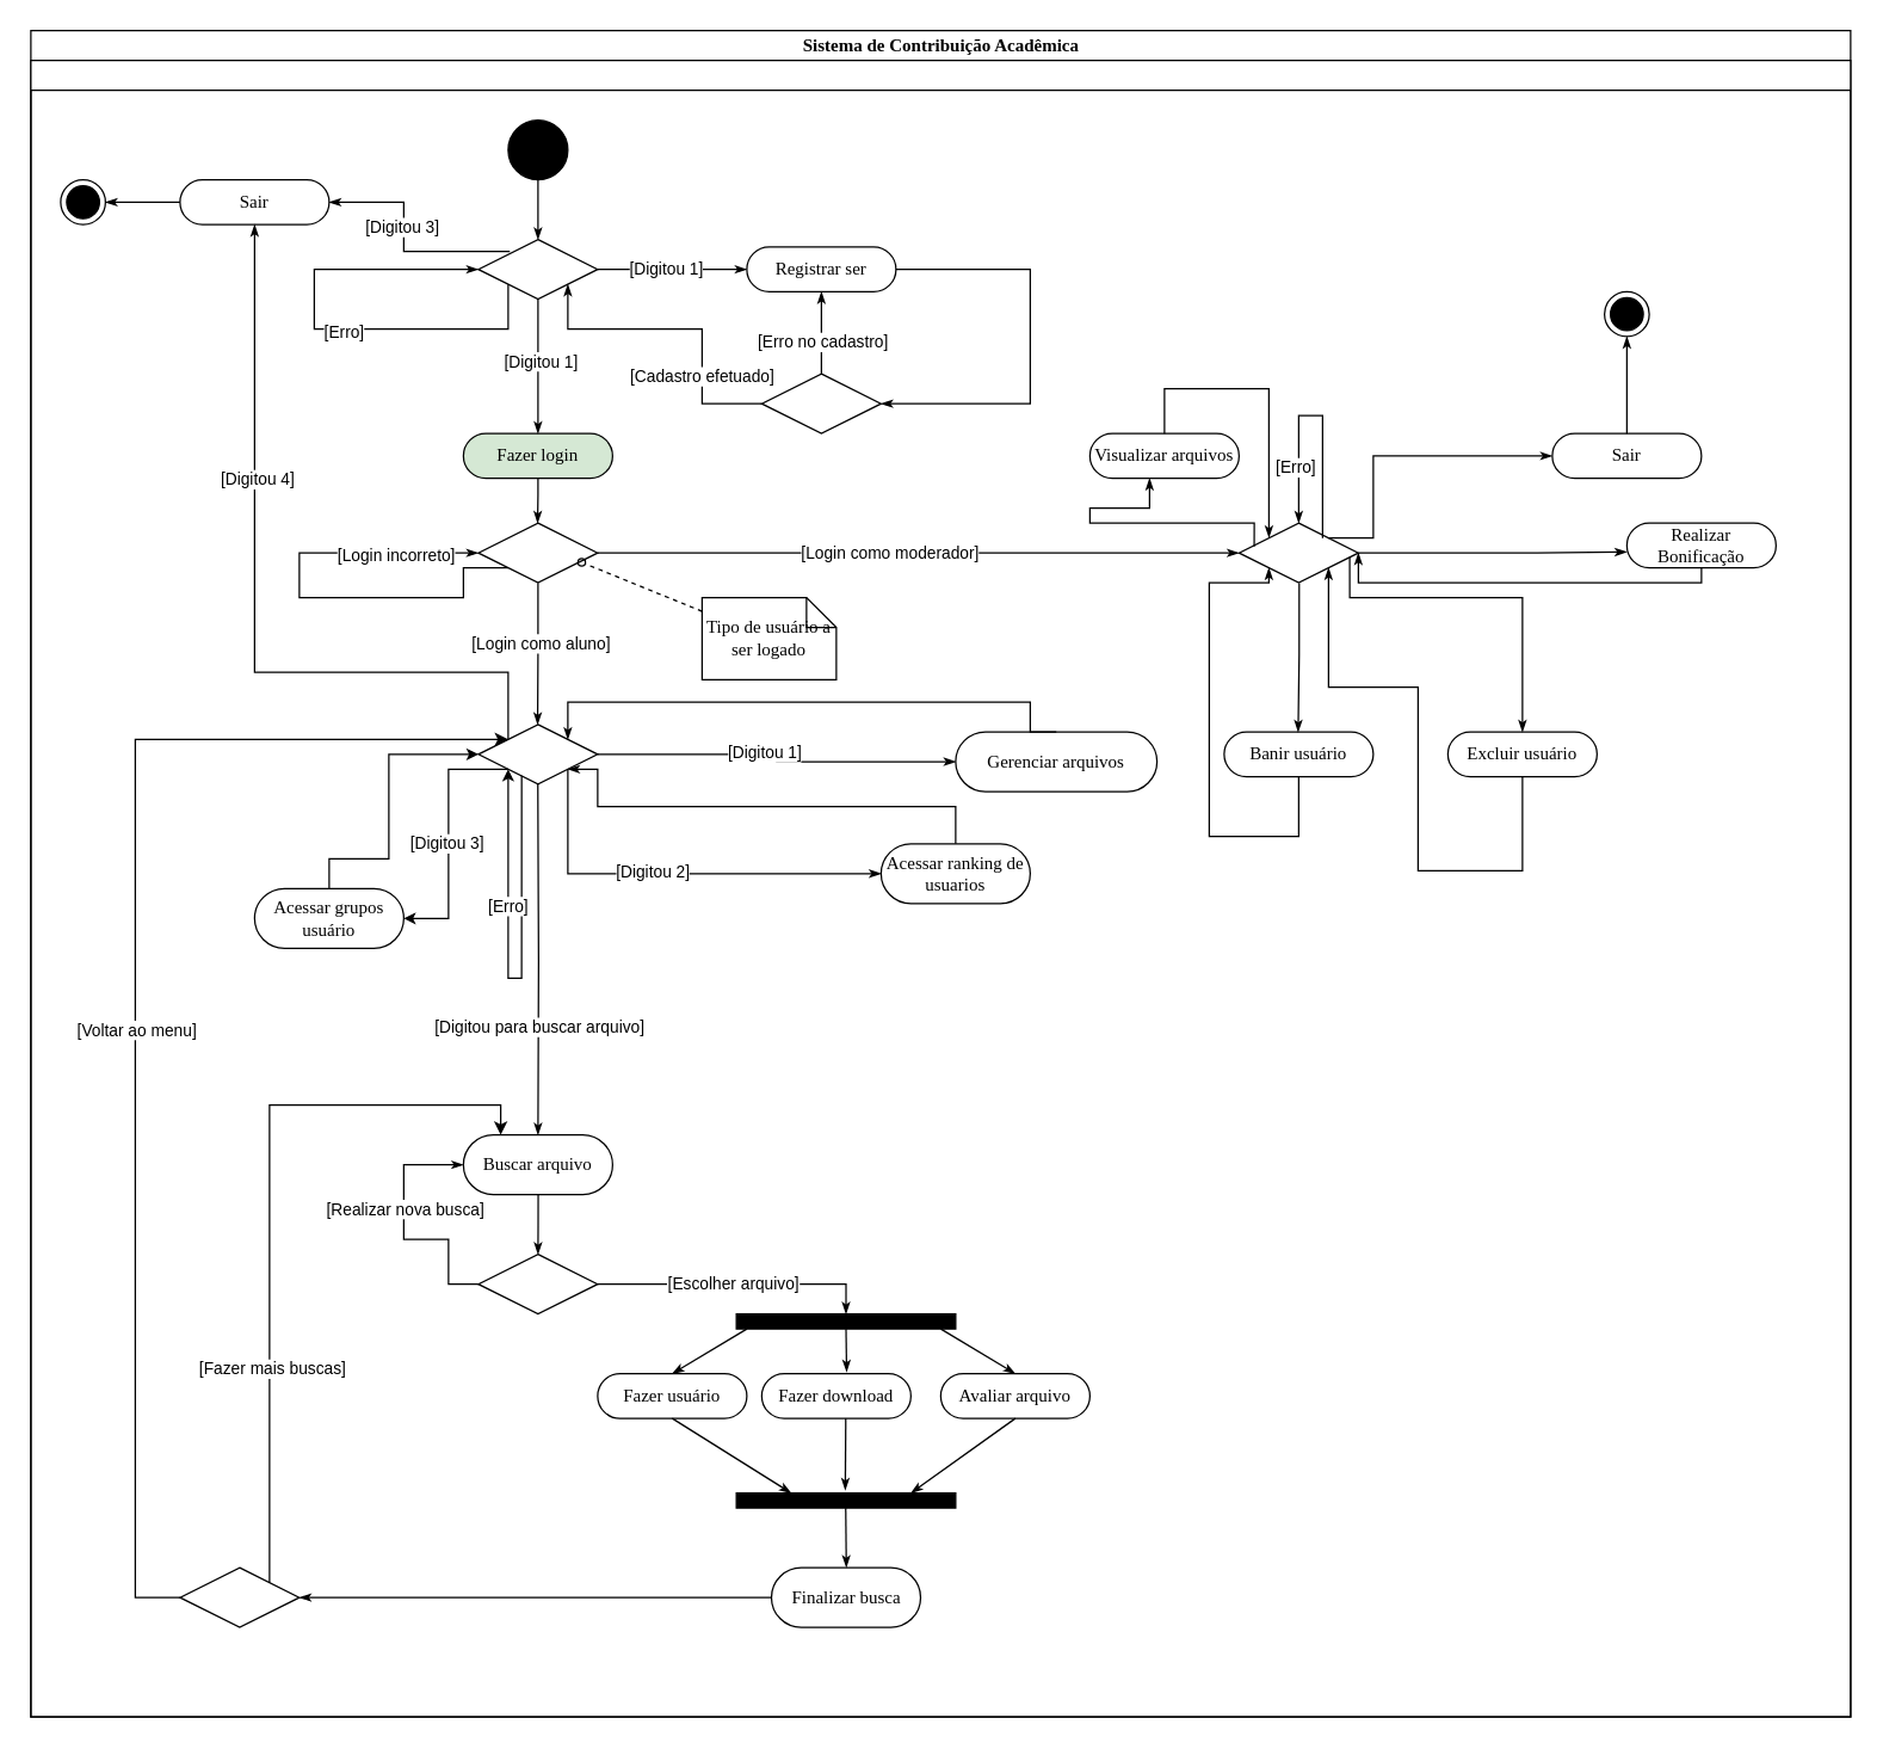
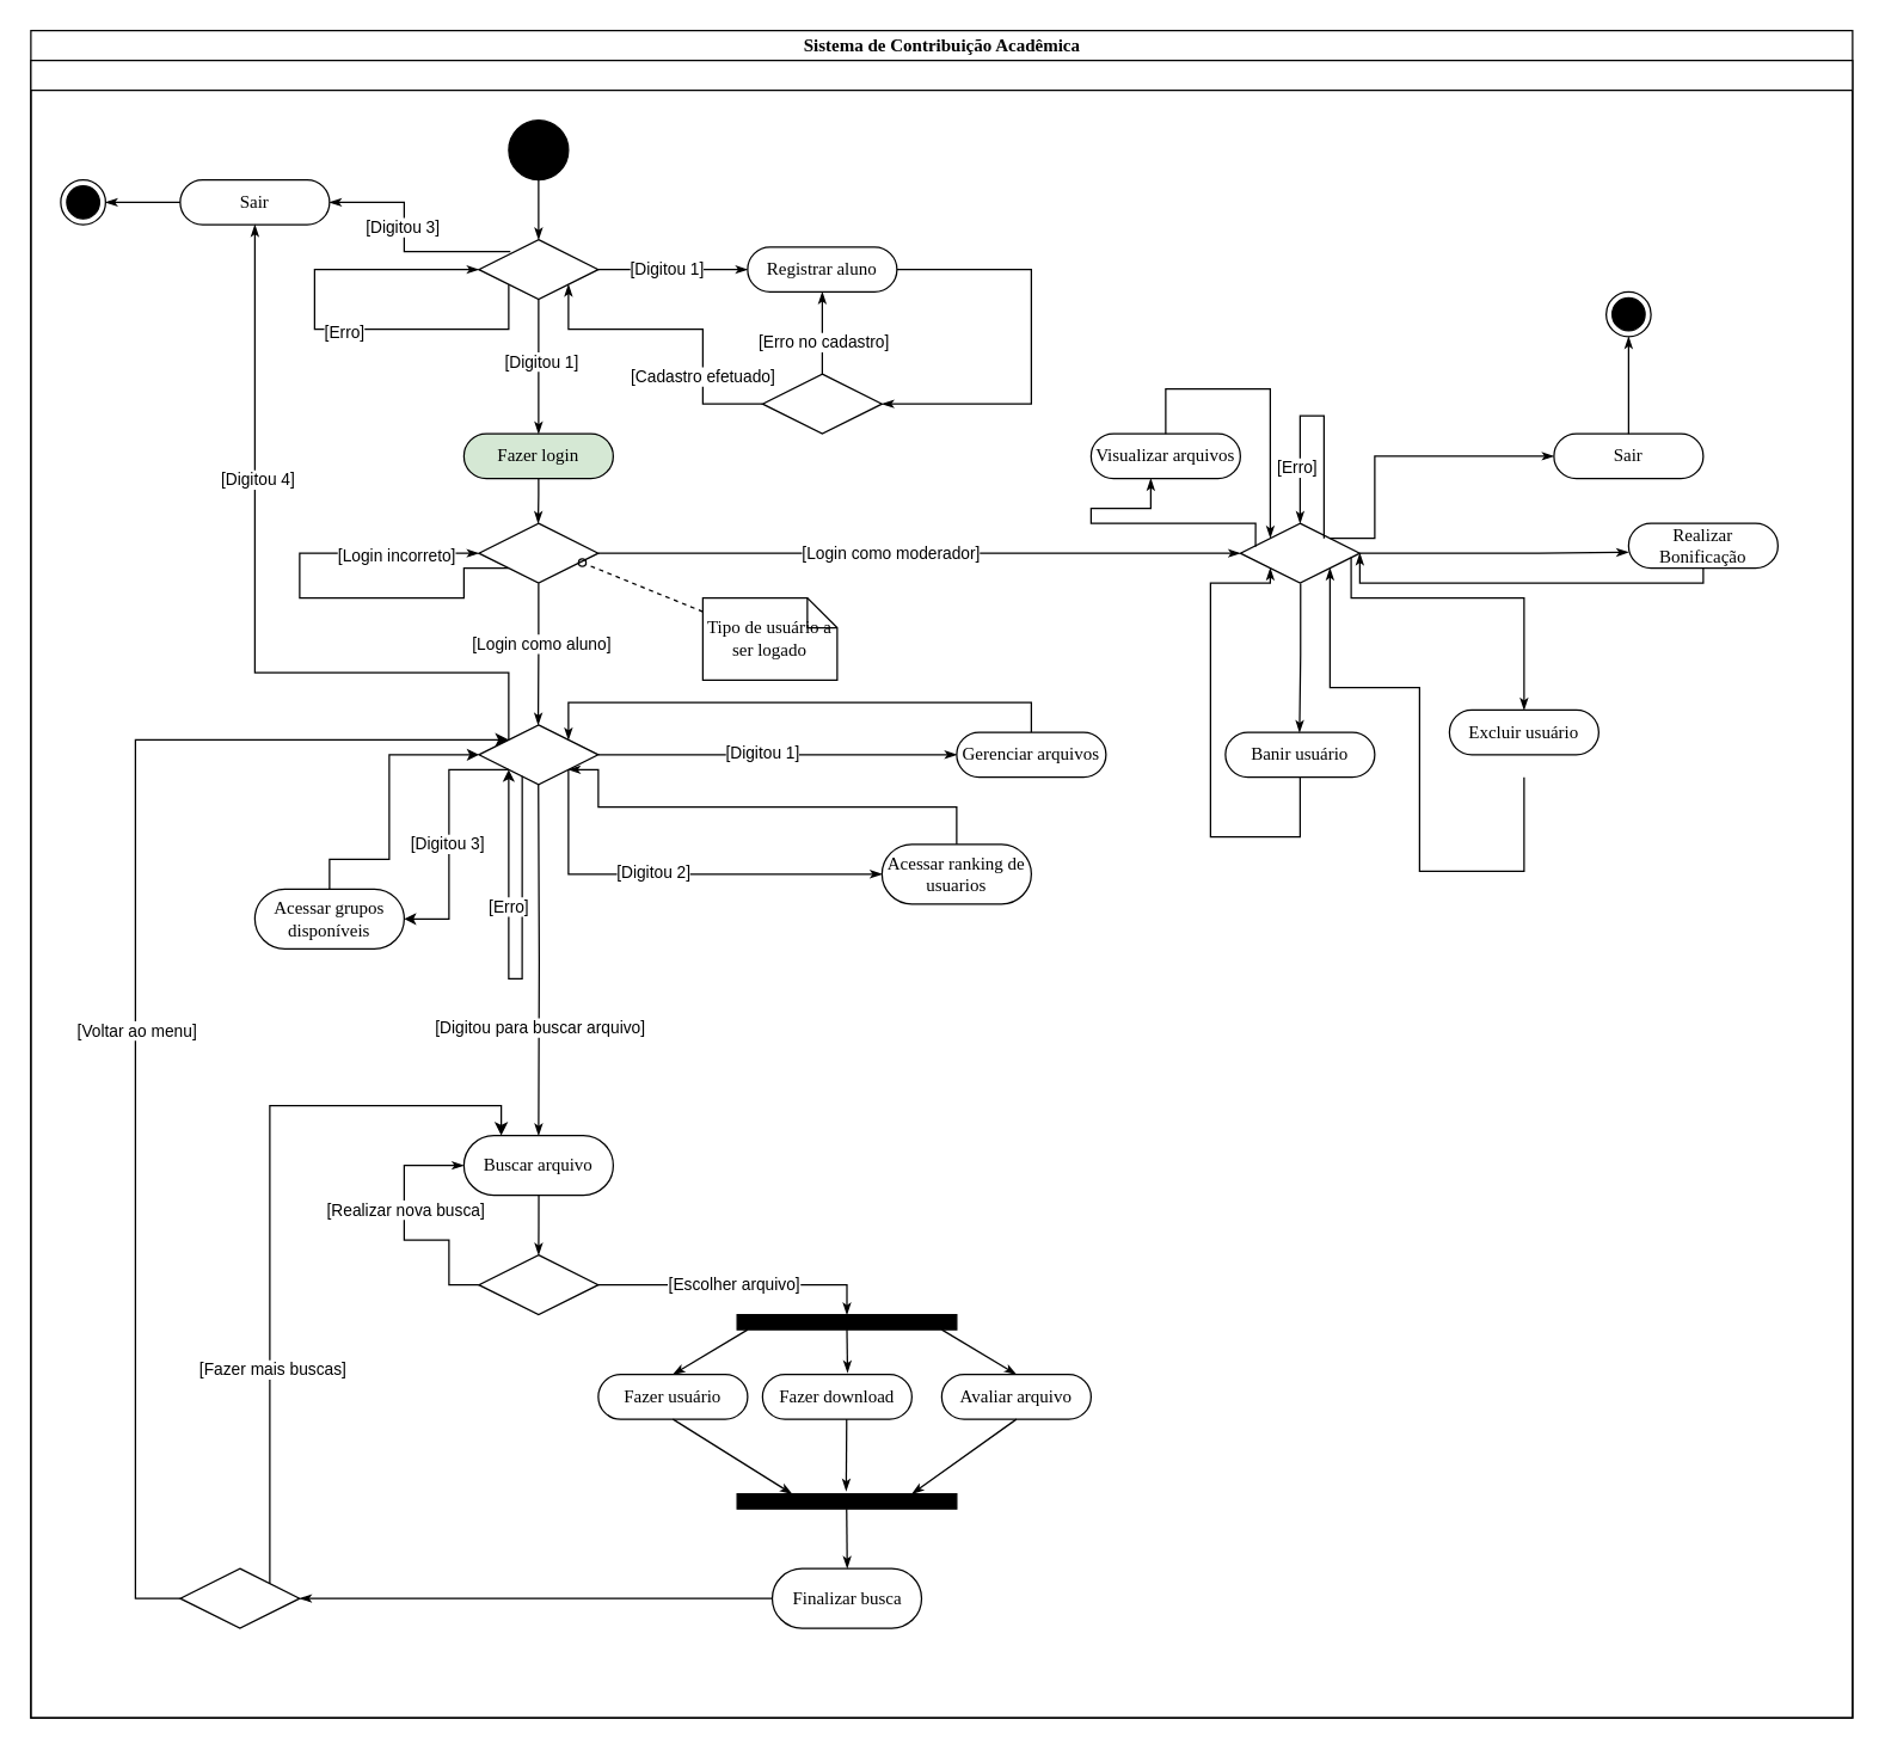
- <mxCell id="10" value="Registrar ser" style="rounded=1;whiteSpace=wrap;html=1;shadow=0;comic=0;labelBackgroundColor=none;strokeWidth=1;fontFamily=Verdana;fontSize=12;align=center;arcSize=50;" parent="3" vertex="1"><mxGeometry x="480" y="125" width="100" height="30" as="geometry" /></mxCell>
+ <mxCell id="10" value="Registrar aluno" style="rounded=1;whiteSpace=wrap;html=1;shadow=0;comic=0;labelBackgroundColor=none;strokeWidth=1;fontFamily=Verdana;fontSize=12;align=center;arcSize=50;" parent="3" vertex="1"><mxGeometry x="480" y="125" width="100" height="30" as="geometry" /></mxCell>
- <mxCell id="82" value="Excluir usuário" style="rounded=1;whiteSpace=wrap;html=1;shadow=0;comic=0;labelBackgroundColor=none;strokeWidth=1;fontFamily=Verdana;fontSize=12;align=center;arcSize=50;" vertex="1" parent="3"><mxGeometry x="950" y="449.97" width="100" height="30" as="geometry" /></mxCell>
+ <mxCell id="82" value="Excluir usuário" style="rounded=1;whiteSpace=wrap;html=1;shadow=0;comic=0;labelBackgroundColor=none;strokeWidth=1;fontFamily=Verdana;fontSize=12;align=center;arcSize=50;" vertex="1" parent="3"><mxGeometry x="950" y="434.97" width="100" height="30" as="geometry" /></mxCell>
- <mxCell id="24" value="Gerenciar arquivos" style="rounded=1;whiteSpace=wrap;html=1;shadow=0;comic=0;labelBackgroundColor=none;strokeWidth=1;fontFamily=Verdana;fontSize=12;align=center;arcSize=50;" parent="3" vertex="1"><mxGeometry x="620" y="449.97" width="135" height="40" as="geometry" /></mxCell>
+ <mxCell id="24" value="Gerenciar arquivos" style="rounded=1;whiteSpace=wrap;html=1;shadow=0;comic=0;labelBackgroundColor=none;strokeWidth=1;fontFamily=Verdana;fontSize=12;align=center;arcSize=50;" parent="3" vertex="1"><mxGeometry x="620" y="449.97" width="100" height="30" as="geometry" /></mxCell>
- <mxCell id="32" value="Acessar grupos usuário" style="rounded=1;whiteSpace=wrap;html=1;shadow=0;comic=0;labelBackgroundColor=none;strokeWidth=1;fontFamily=Verdana;fontSize=12;align=center;arcSize=50;" parent="3" vertex="1"><mxGeometry x="150" y="554.97" width="100" height="40" as="geometry" /></mxCell>
+ <mxCell id="32" value="Acessar grupos disponíveis" style="rounded=1;whiteSpace=wrap;html=1;shadow=0;comic=0;labelBackgroundColor=none;strokeWidth=1;fontFamily=Verdana;fontSize=12;align=center;arcSize=50;" parent="3" vertex="1"><mxGeometry x="150" y="554.97" width="100" height="40" as="geometry" /></mxCell>
